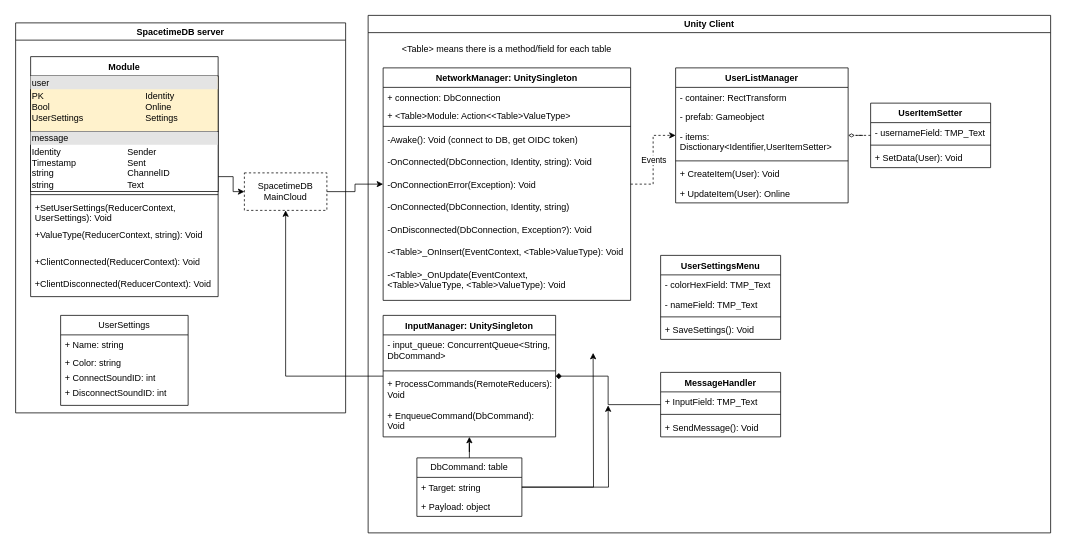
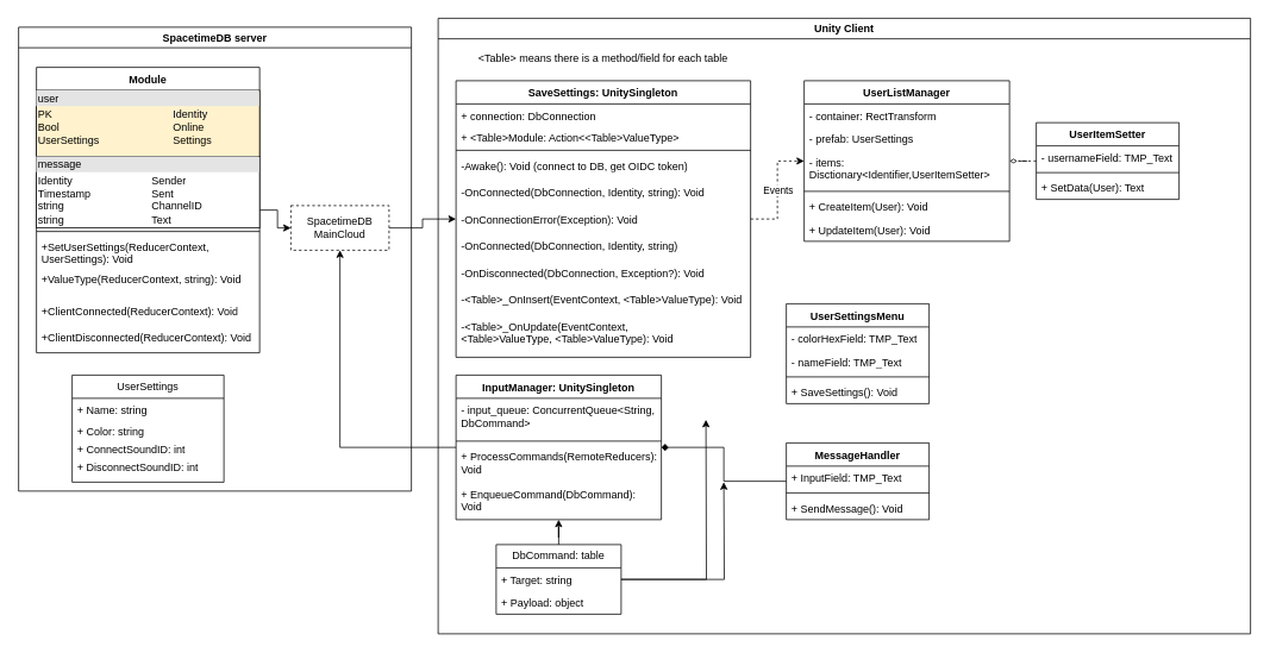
- <mxCell id="5" value="NetworkManager: UnitySingleton" style="swimlane;fontStyle=1;align=center;verticalAlign=top;childLayout=stackLayout;horizontal=1;startSize=26;horizontalStack=0;resizeParent=1;resizeParentMax=0;resizeLast=0;collapsible=1;marginBottom=0;whiteSpace=wrap;html=1;" vertex="1" parent="2"><mxGeometry x="20" y="70" width="330" height="310" as="geometry" /></mxCell>
+ <mxCell id="5" value="SaveSettings: UnitySingleton" style="swimlane;fontStyle=1;align=center;verticalAlign=top;childLayout=stackLayout;horizontal=1;startSize=26;horizontalStack=0;resizeParent=1;resizeParentMax=0;resizeLast=0;collapsible=1;marginBottom=0;whiteSpace=wrap;html=1;" vertex="1" parent="2"><mxGeometry x="20" y="70" width="330" height="310" as="geometry" /></mxCell>
- <mxCell id="24" value="- prefab: Gameobject" style="text;strokeColor=none;fillColor=none;align=left;verticalAlign=top;spacingLeft=4;spacingRight=4;overflow=hidden;rotatable=0;points=[[0,0.5],[1,0.5]];portConstraint=eastwest;whiteSpace=wrap;html=1;" vertex="1" parent="22"><mxGeometry y="52" width="230" height="26" as="geometry" /></mxCell>
+ <mxCell id="24" value="- prefab: UserSettings" style="text;strokeColor=none;fillColor=none;align=left;verticalAlign=top;spacingLeft=4;spacingRight=4;overflow=hidden;rotatable=0;points=[[0,0.5],[1,0.5]];portConstraint=eastwest;whiteSpace=wrap;html=1;" vertex="1" parent="22"><mxGeometry y="52" width="230" height="26" as="geometry" /></mxCell>
- <mxCell id="42" value="+ SetData(User): Void" style="text;strokeColor=none;fillColor=none;align=left;verticalAlign=top;spacingLeft=4;spacingRight=4;overflow=hidden;rotatable=0;points=[[0,0.5],[1,0.5]];portConstraint=eastwest;whiteSpace=wrap;html=1;" vertex="1" parent="39"><mxGeometry y="60" width="160" height="26" as="geometry" /></mxCell>
+ <mxCell id="42" value="+ SetData(User): Text" style="text;strokeColor=none;fillColor=none;align=left;verticalAlign=top;spacingLeft=4;spacingRight=4;overflow=hidden;rotatable=0;points=[[0,0.5],[1,0.5]];portConstraint=eastwest;whiteSpace=wrap;html=1;" vertex="1" parent="39"><mxGeometry y="60" width="160" height="26" as="geometry" /></mxCell>
- <mxCell id="28" value="+ UpdateItem(User): Online" style="text;strokeColor=none;fillColor=none;align=left;verticalAlign=top;spacingLeft=4;spacingRight=4;overflow=hidden;rotatable=0;points=[[0,0.5],[1,0.5]];portConstraint=eastwest;whiteSpace=wrap;html=1;" vertex="1" parent="22"><mxGeometry y="154" width="230" height="26" as="geometry" /></mxCell>
+ <mxCell id="28" value="+ UpdateItem(User): Void" style="text;strokeColor=none;fillColor=none;align=left;verticalAlign=top;spacingLeft=4;spacingRight=4;overflow=hidden;rotatable=0;points=[[0,0.5],[1,0.5]];portConstraint=eastwest;whiteSpace=wrap;html=1;" vertex="1" parent="22"><mxGeometry y="154" width="230" height="26" as="geometry" /></mxCell>
